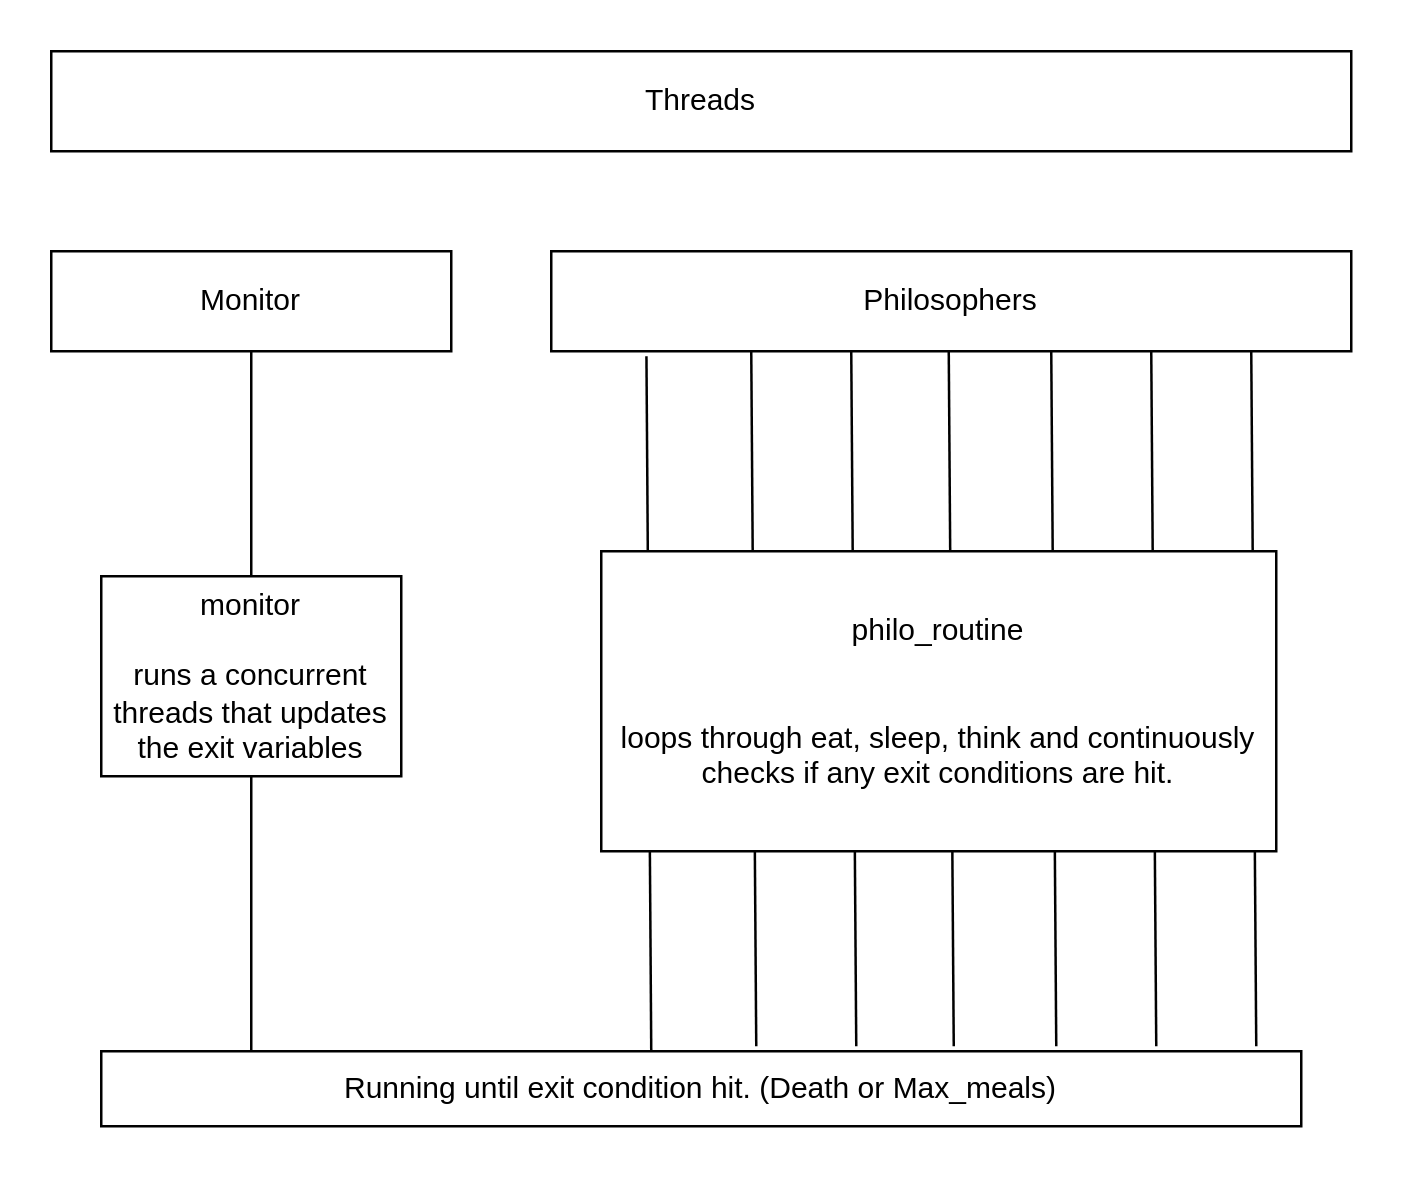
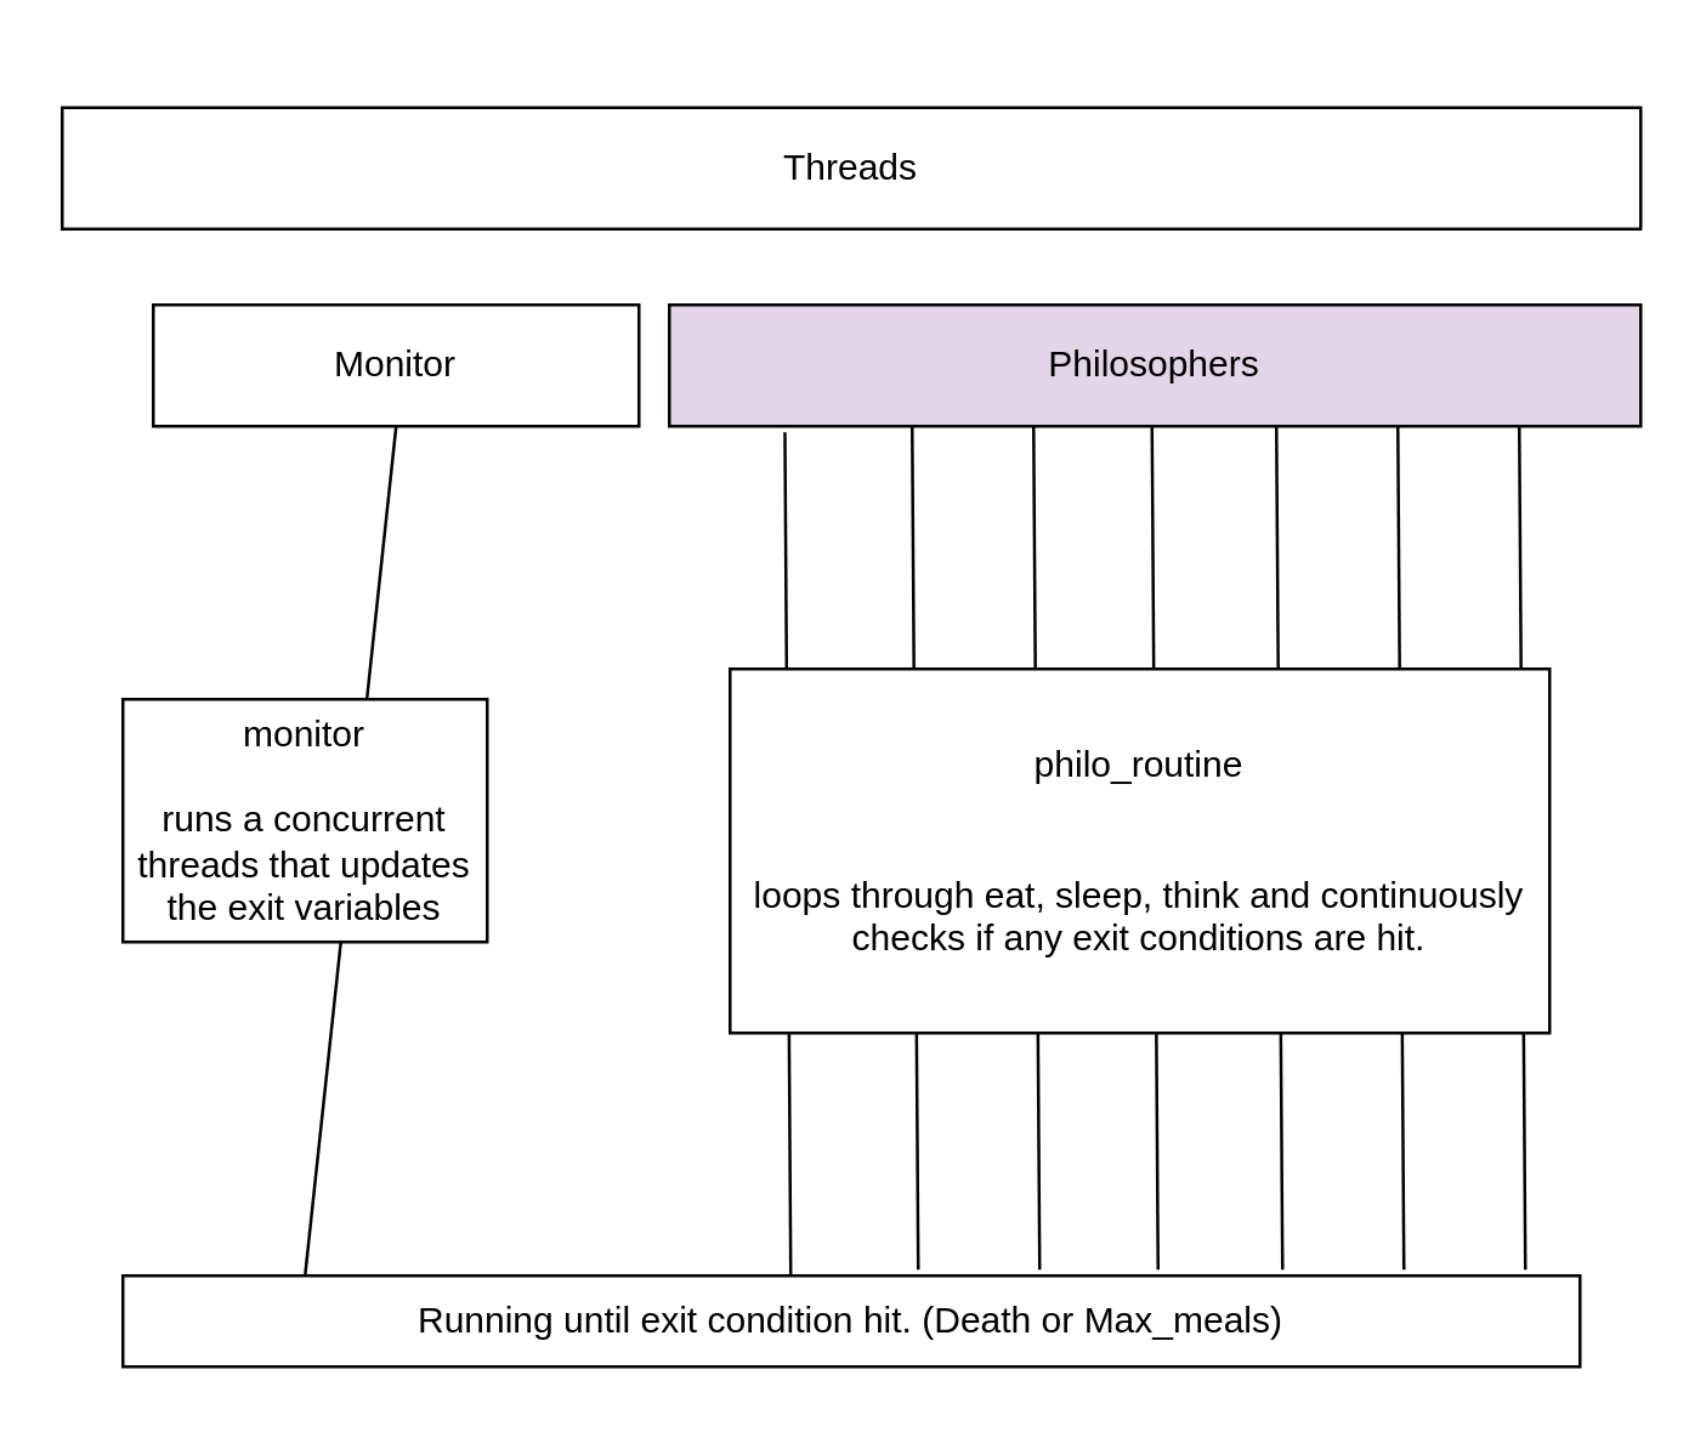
- <mxCell id="2" value="Threads" style="rounded=0;whiteSpace=wrap;html=1;" vertex="1" parent="1"><mxGeometry x="20" y="20" width="520" height="40" as="geometry" /></mxCell>
+ <mxCell id="2" value="Threads" style="rounded=0;whiteSpace=wrap;html=1;" vertex="1" parent="1"><mxGeometry x="20" y="35" width="520" height="40" as="geometry" /></mxCell>
- <mxCell id="4" value="Monitor" style="rounded=0;whiteSpace=wrap;html=1;" vertex="1" parent="1"><mxGeometry x="20" y="100" width="160" height="40" as="geometry" /></mxCell>
+ <mxCell id="4" value="Monitor" style="rounded=0;whiteSpace=wrap;html=1;" vertex="1" parent="1"><mxGeometry x="50" y="100" width="160" height="40" as="geometry" /></mxCell>
- <mxCell id="3" value="Philosophers" style="rounded=0;whiteSpace=wrap;html=1;" vertex="1" parent="1"><mxGeometry x="220" y="100" width="320" height="40" as="geometry" /></mxCell>
+ <mxCell id="3" value="Philosophers" style="rounded=0;whiteSpace=wrap;html=1;fillColor=#e1d5e7;" vertex="1" parent="1"><mxGeometry x="220" y="100" width="320" height="40" as="geometry" /></mxCell>
